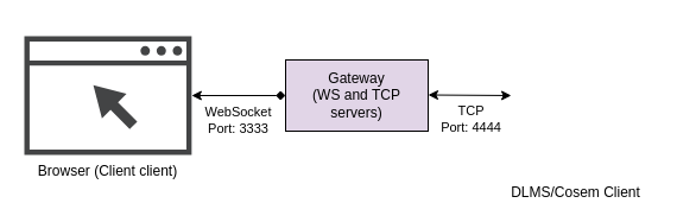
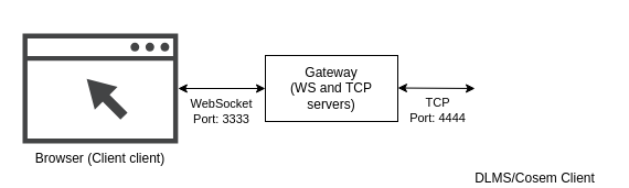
- <mxCell id="3" value="" style="endArrow=diamond;startArrow=classic;html=1;rounded=0;entryX=0;entryY=0.5;entryDx=0;entryDy=0;" edge="1" parent="1" source="7" target="2"><mxGeometry width="50" height="50" relative="1" as="geometry"><mxPoint x="180" y="80" as="sourcePoint" /><mxPoint x="210" y="70" as="targetPoint" /></mxGeometry></mxCell>
+ <mxCell id="3" value="" style="endArrow=classic;startArrow=classic;html=1;rounded=0;entryX=0;entryY=0.5;entryDx=0;entryDy=0;" edge="1" parent="1" source="7" target="2"><mxGeometry width="50" height="50" relative="1" as="geometry"><mxPoint x="180" y="80" as="sourcePoint" /><mxPoint x="210" y="70" as="targetPoint" /></mxGeometry></mxCell>
- <mxCell id="2" value="Gateway&lt;div&gt;(WS and TCP servers)&lt;/div&gt;" style="rounded=0;whiteSpace=wrap;html=1;fillColor=#e1d5e7;" vertex="1" parent="1"><mxGeometry x="240" y="50" width="120" height="60" as="geometry" /></mxCell>
+ <mxCell id="2" value="Gateway&lt;div&gt;(WS and TCP servers)&lt;/div&gt;" style="rounded=0;whiteSpace=wrap;html=1;" vertex="1" parent="1"><mxGeometry x="240" y="50" width="120" height="60" as="geometry" /></mxCell>
